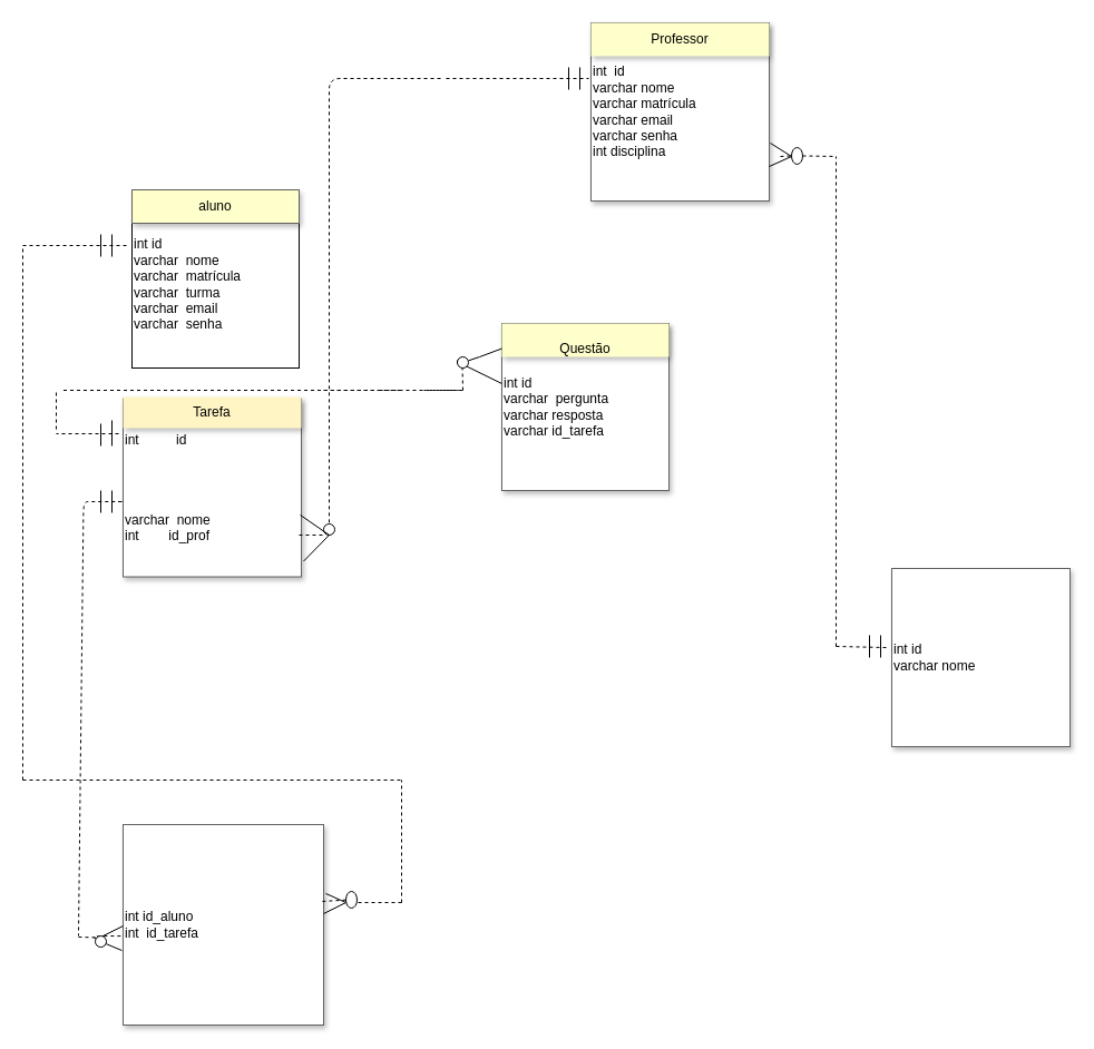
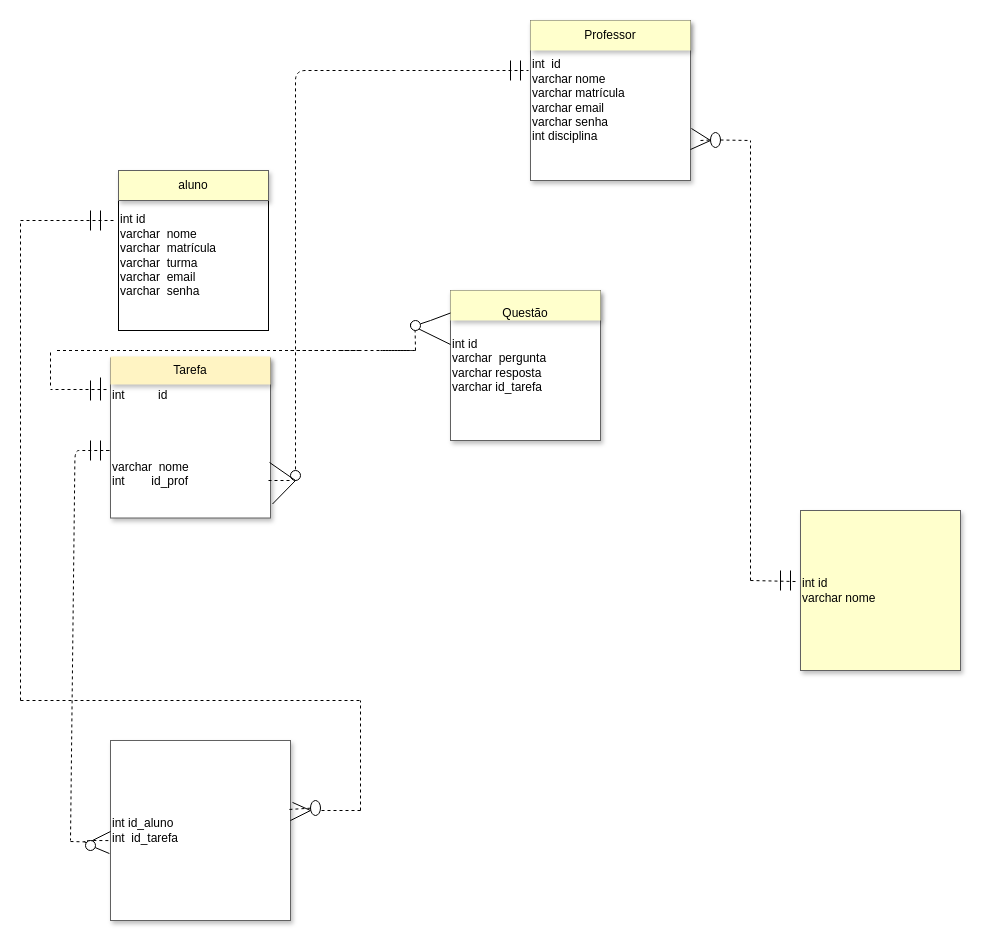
- <mxCell id="7" value="int id&lt;br&gt;varchar nome" style="whiteSpace=wrap;html=1;aspect=fixed;shadow=1;strokeColor=#616161;fillColor=#FFFFFF;align=left;" parent="1" vertex="1"><mxGeometry x="800" y="510" width="160" height="160" as="geometry" /></mxCell>
+ <mxCell id="7" value="int id&lt;br&gt;varchar nome" style="whiteSpace=wrap;html=1;aspect=fixed;shadow=1;strokeColor=#616161;fillColor=#ffffcc;align=left;" parent="1" vertex="1"><mxGeometry x="800" y="510" width="160" height="160" as="geometry" /></mxCell>
